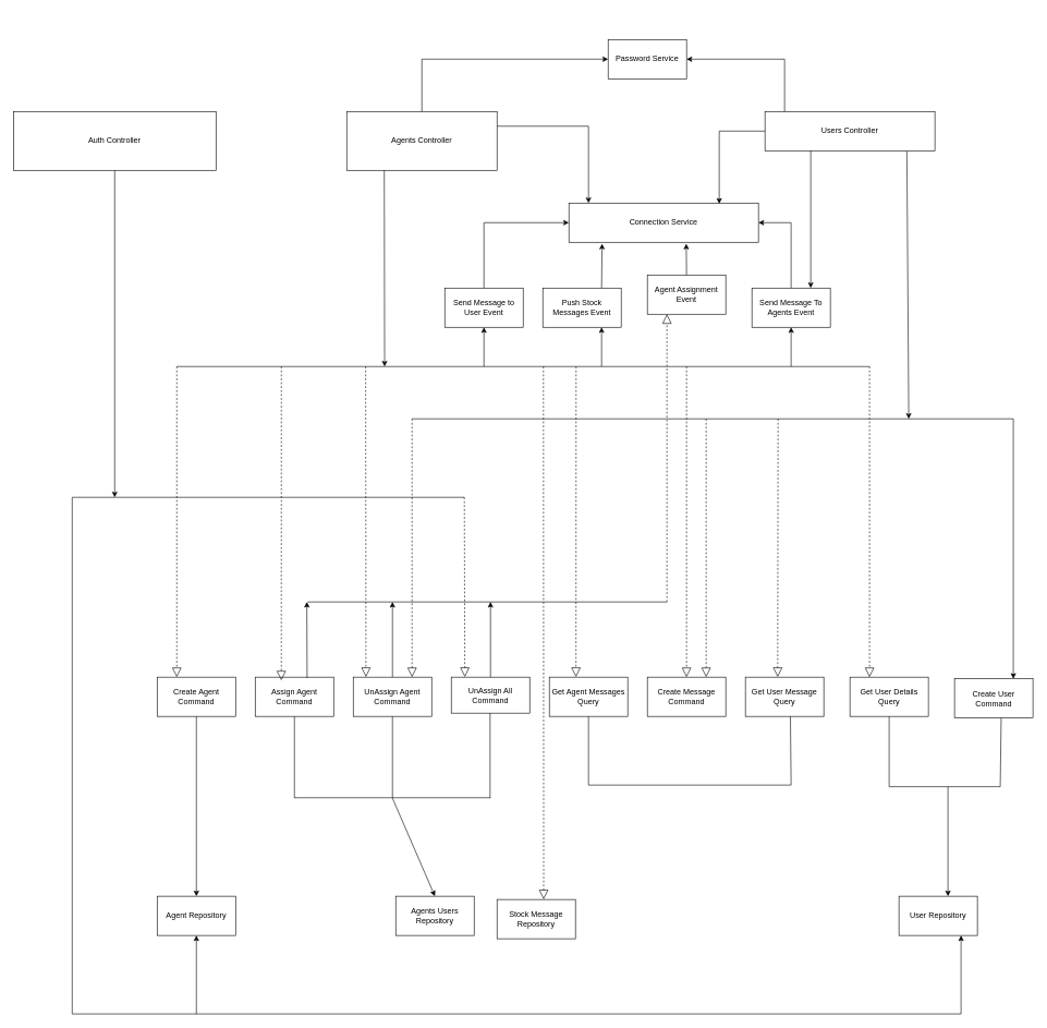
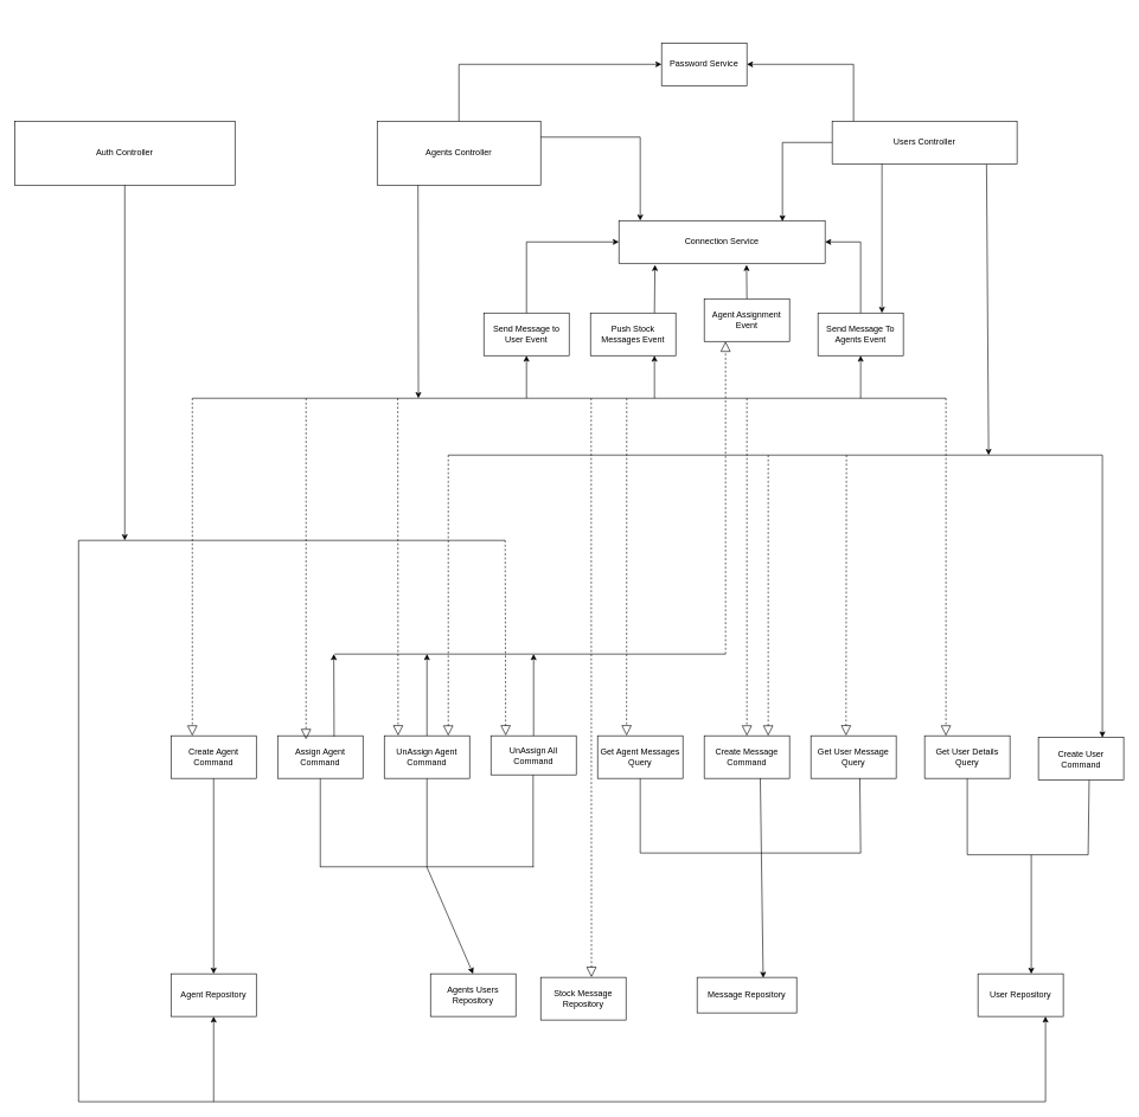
+ <mxCell id="20" value="" style="endArrow=classic;html=1;rounded=0;exitX=0.657;exitY=0.996;exitDx=0;exitDy=0;exitPerimeter=0;entryX=0.664;entryY=0.014;entryDx=0;entryDy=0;entryPerimeter=0;" edge="1" parent="1" source="6" target="14"><mxGeometry width="50" height="50" relative="1" as="geometry"><mxPoint x="860" y="1490" as="sourcePoint" /><mxPoint x="1070" y="1640" as="targetPoint" /></mxGeometry></mxCell>
+ <mxCell id="14" value="Message Repository" style="rounded=0;whiteSpace=wrap;html=1;" vertex="1" parent="1"><mxGeometry x="980" y="1375" width="140" height="50" as="geometry" /></mxCell>
